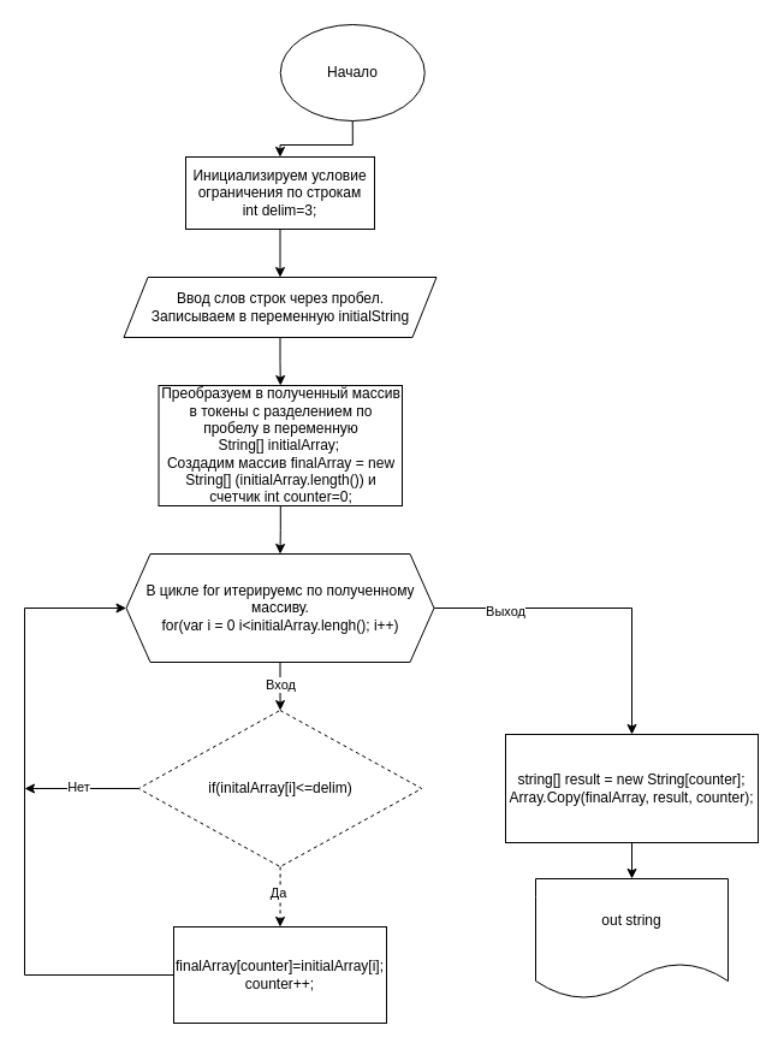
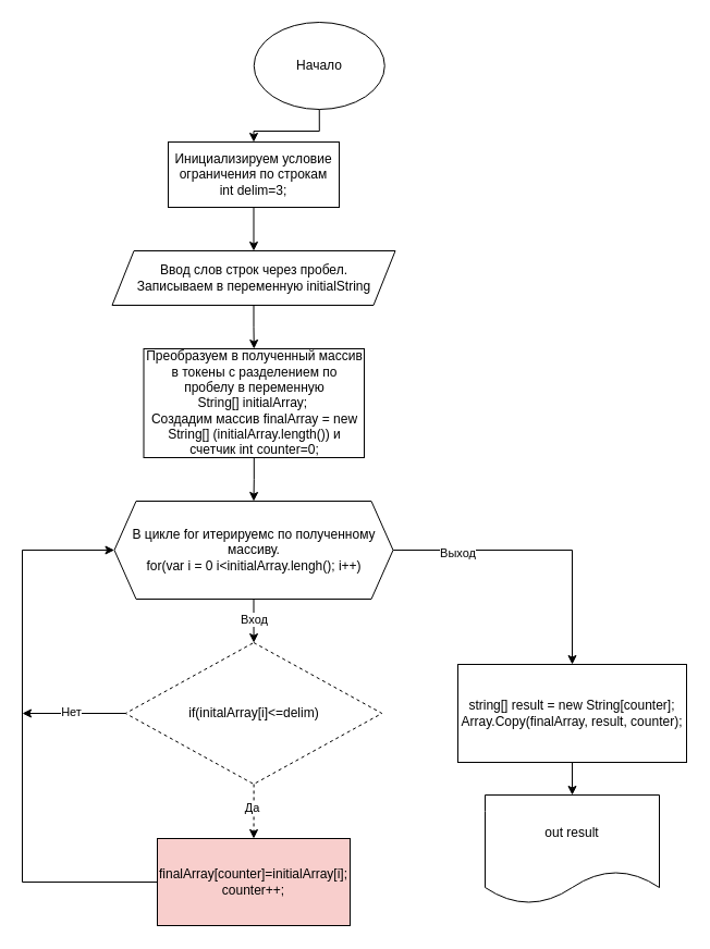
- <mxCell id="24" value="out string" style="shape=document;whiteSpace=wrap;html=1;boundedLbl=1;" parent="1" vertex="1"><mxGeometry x="445" y="730" width="160" height="100" as="geometry" /></mxCell>
+ <mxCell id="24" value="out result" style="shape=document;whiteSpace=wrap;html=1;boundedLbl=1;" parent="1" vertex="1"><mxGeometry x="445" y="730" width="160" height="100" as="geometry" /></mxCell>
- <mxCell id="19" value="finalArray[counter]=initialArray[i];&lt;br&gt;counter++;" style="rounded=0;whiteSpace=wrap;html=1;" parent="1" vertex="1"><mxGeometry x="144" y="770" width="177" height="80" as="geometry" /></mxCell>
+ <mxCell id="19" value="finalArray[counter]=initialArray[i];&lt;br&gt;counter++;" style="rounded=0;whiteSpace=wrap;html=1;fillColor=#f8cecc;" parent="1" vertex="1"><mxGeometry x="144" y="770" width="177" height="80" as="geometry" /></mxCell>
